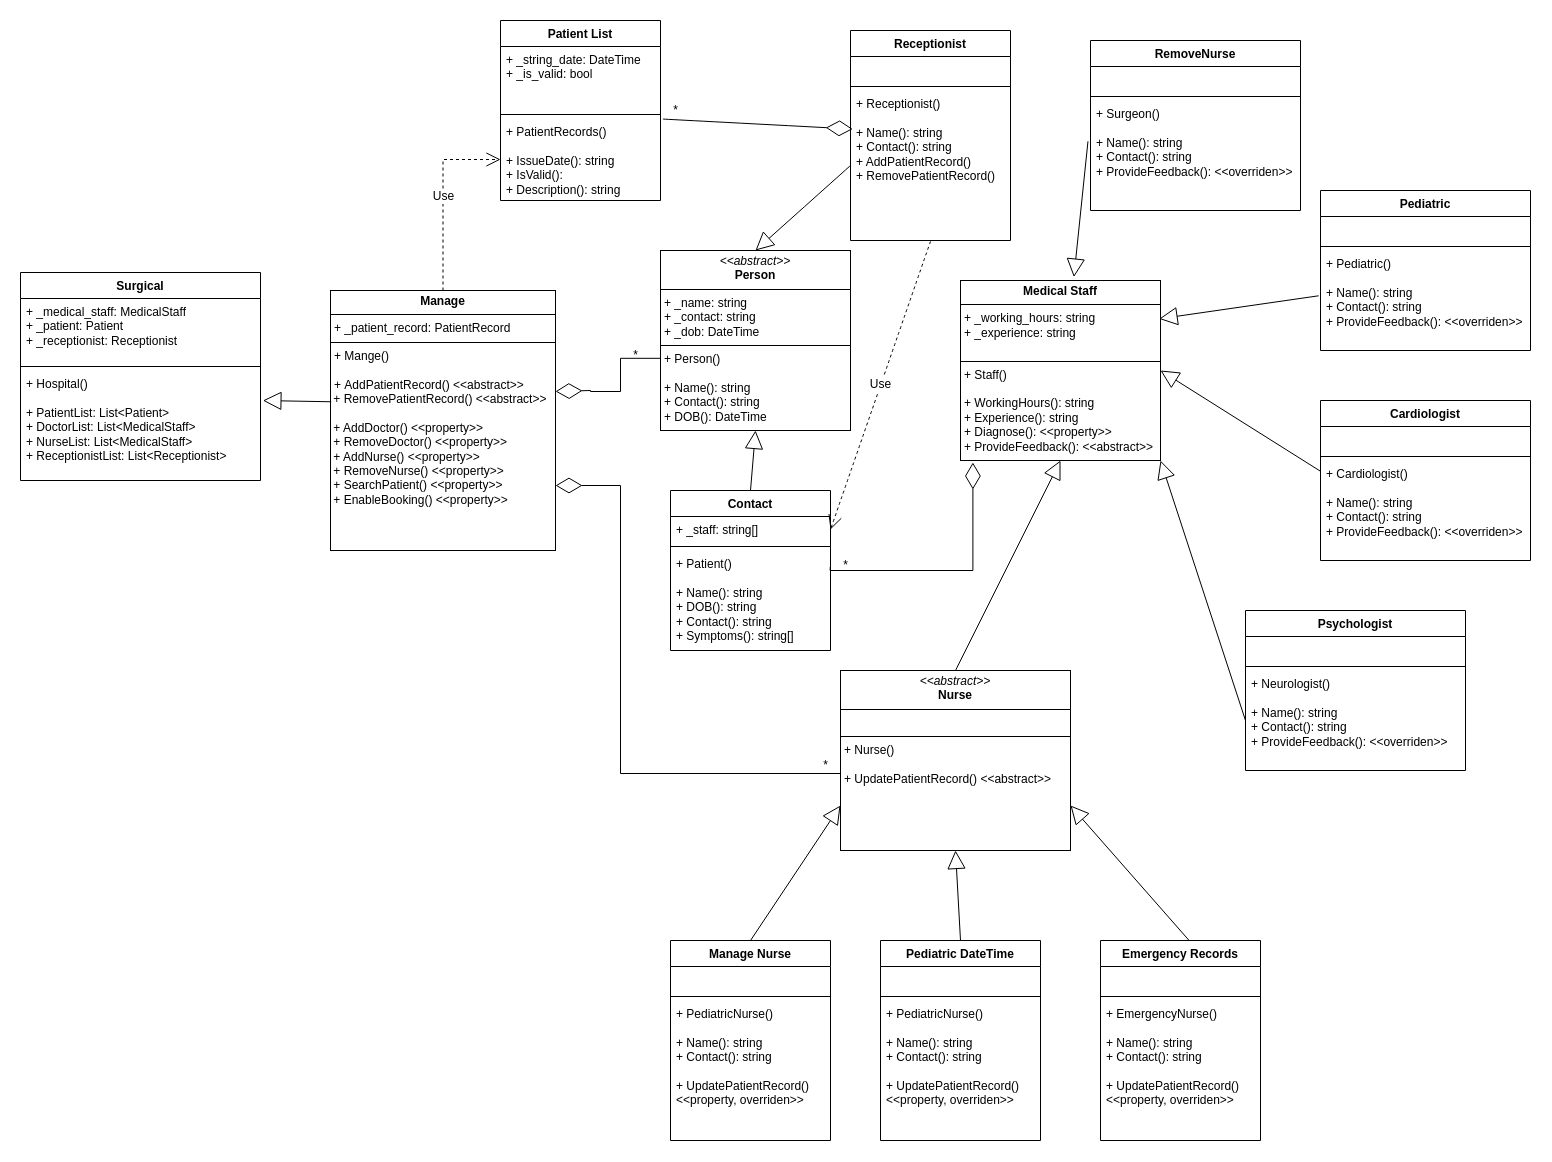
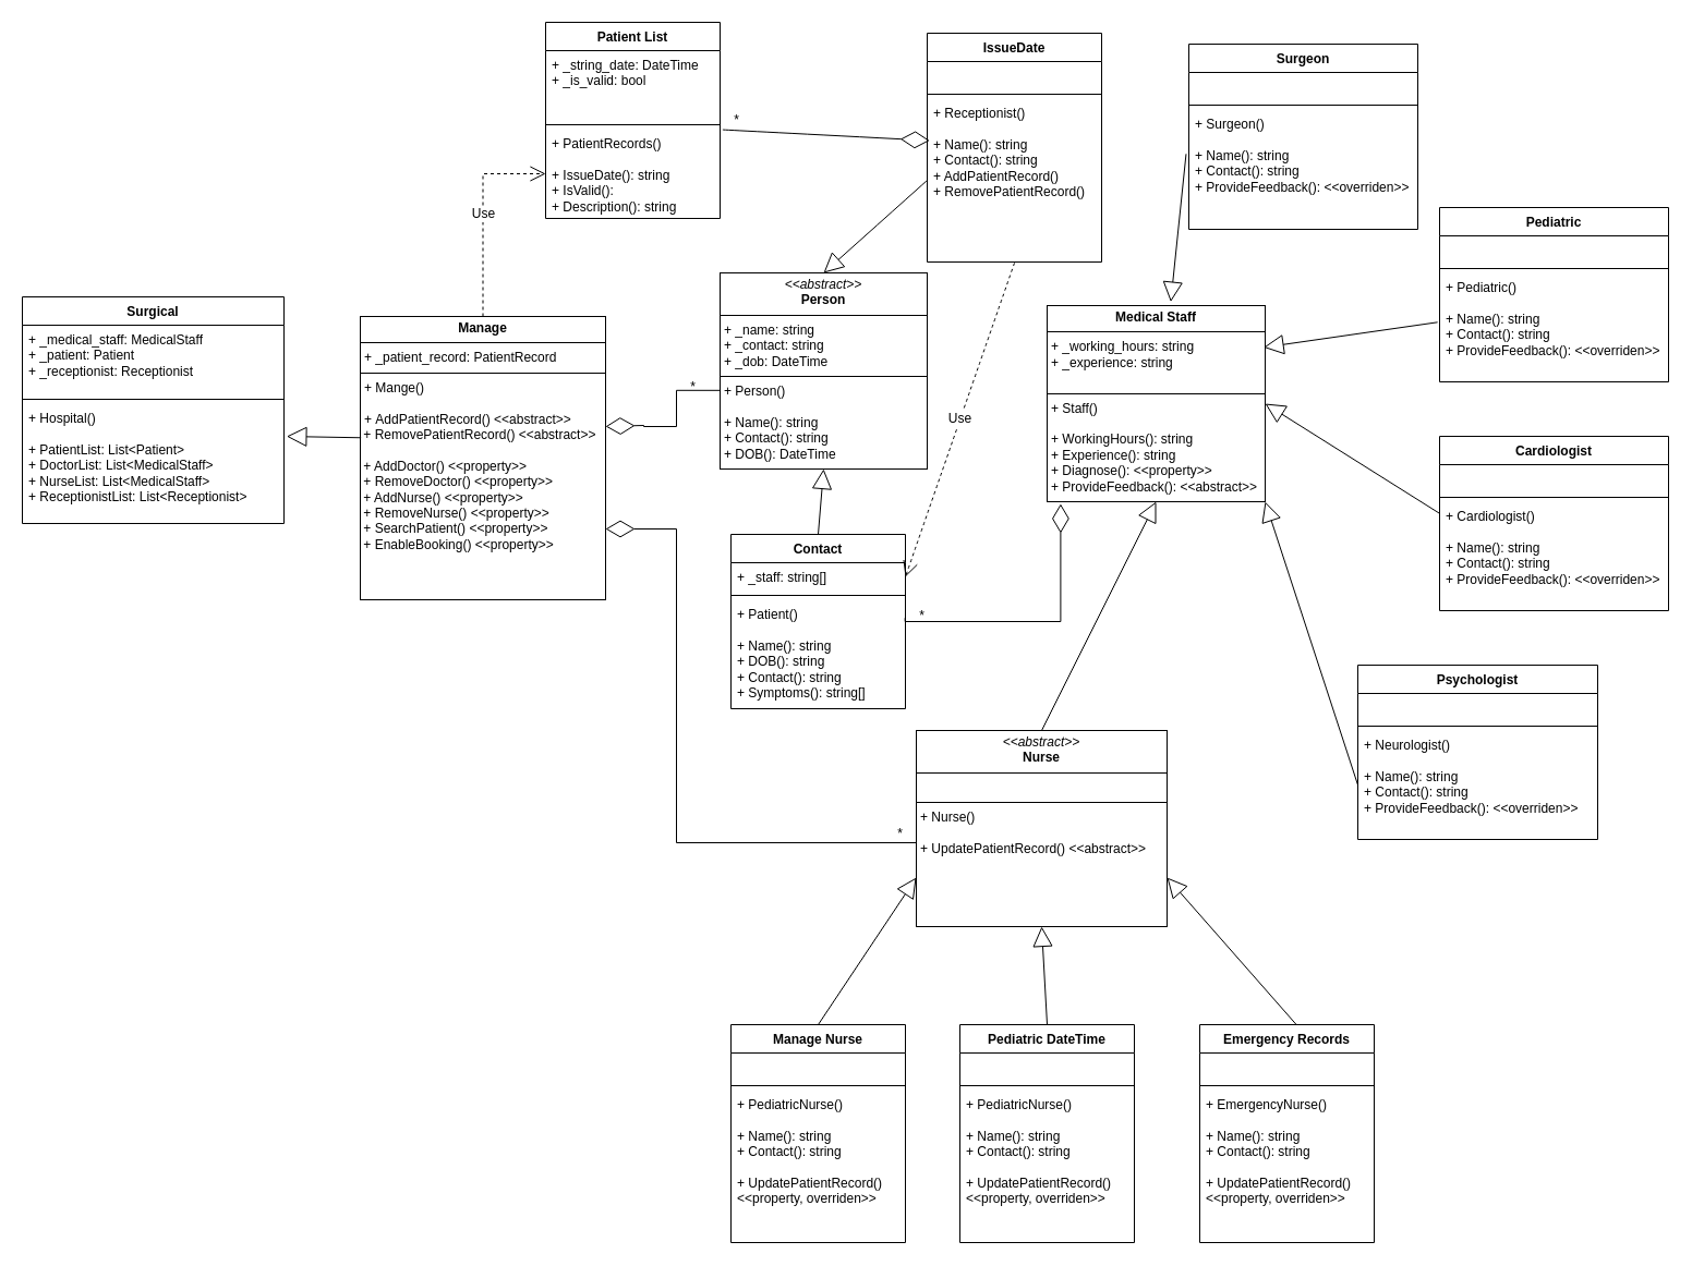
- <mxCell id="30" value="Receptionist" style="swimlane;fontStyle=1;align=center;verticalAlign=top;childLayout=stackLayout;horizontal=1;startSize=26;horizontalStack=0;resizeParent=1;resizeParentMax=0;resizeLast=0;collapsible=1;marginBottom=0;whiteSpace=wrap;html=1;" parent="1" vertex="1"><mxGeometry x="850" y="30" width="160" height="210" as="geometry" /></mxCell>
+ <mxCell id="30" value="IssueDate" style="swimlane;fontStyle=1;align=center;verticalAlign=top;childLayout=stackLayout;horizontal=1;startSize=26;horizontalStack=0;resizeParent=1;resizeParentMax=0;resizeLast=0;collapsible=1;marginBottom=0;whiteSpace=wrap;html=1;" parent="1" vertex="1"><mxGeometry x="850" y="30" width="160" height="210" as="geometry" /></mxCell>
- <mxCell id="14" value="RemoveNurse" style="swimlane;fontStyle=1;align=center;verticalAlign=top;childLayout=stackLayout;horizontal=1;startSize=26;horizontalStack=0;resizeParent=1;resizeParentMax=0;resizeLast=0;collapsible=1;marginBottom=0;whiteSpace=wrap;html=1;" parent="1" vertex="1"><mxGeometry x="1090" y="40" width="210" height="170" as="geometry" /></mxCell>
+ <mxCell id="14" value="Surgeon" style="swimlane;fontStyle=1;align=center;verticalAlign=top;childLayout=stackLayout;horizontal=1;startSize=26;horizontalStack=0;resizeParent=1;resizeParentMax=0;resizeLast=0;collapsible=1;marginBottom=0;whiteSpace=wrap;html=1;" parent="1" vertex="1"><mxGeometry x="1090" y="40" width="210" height="170" as="geometry" /></mxCell>
